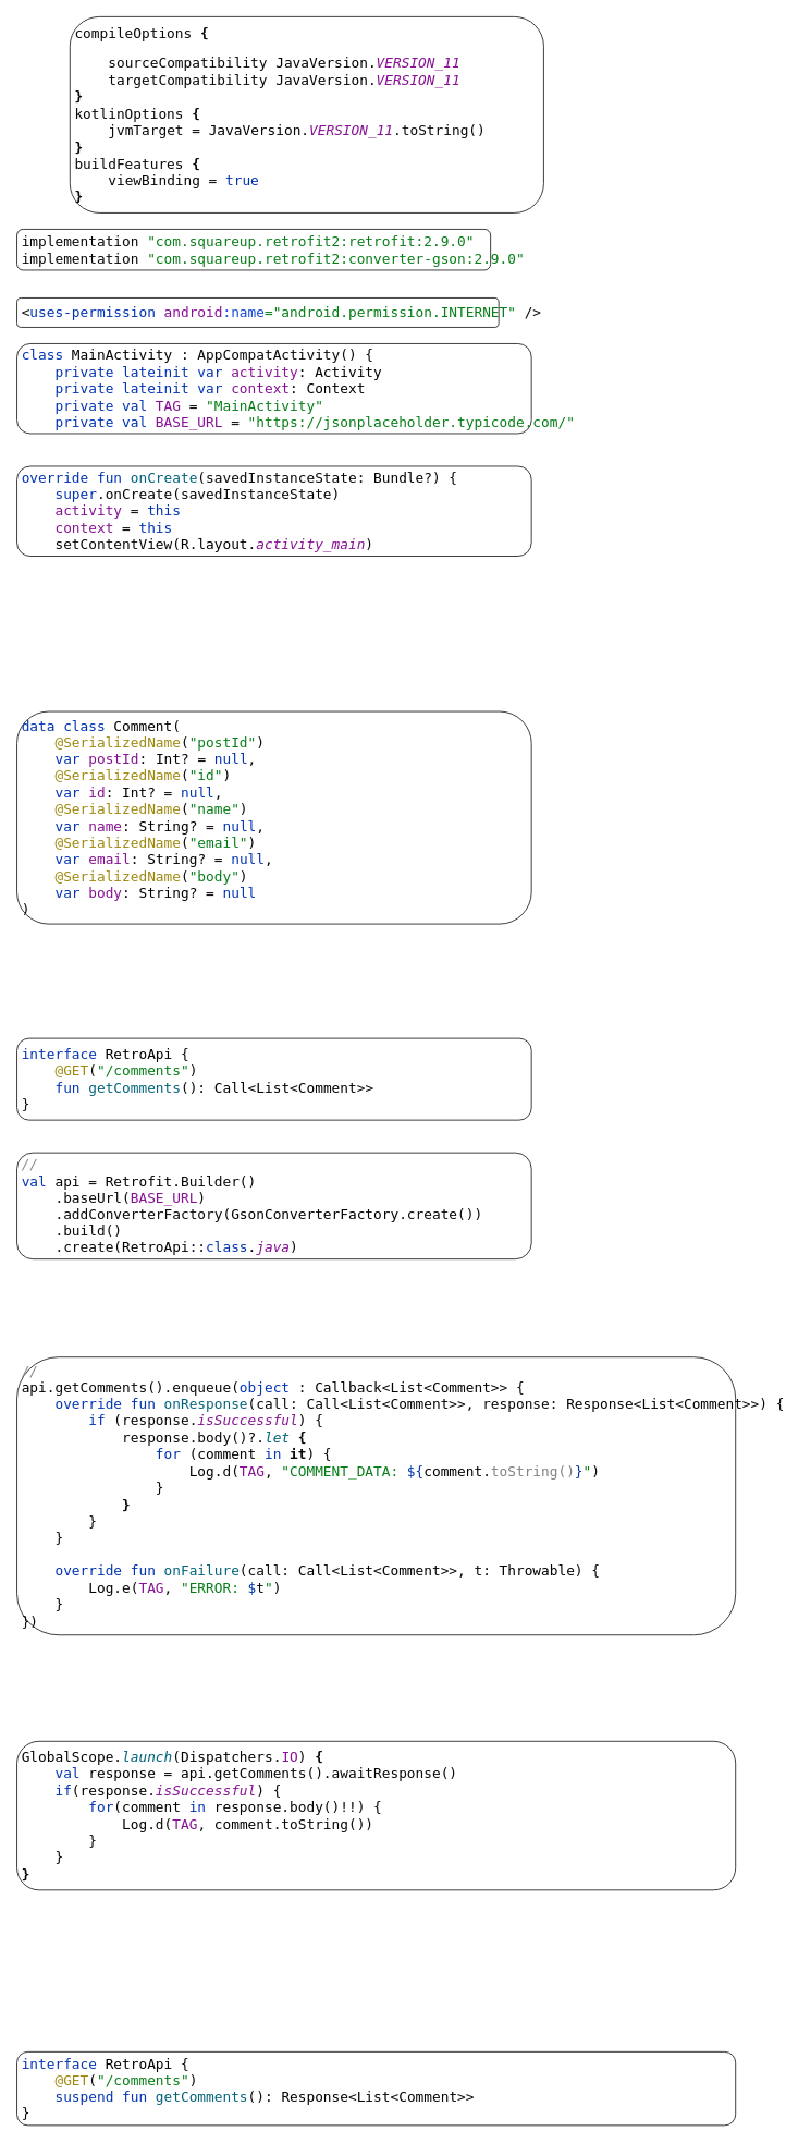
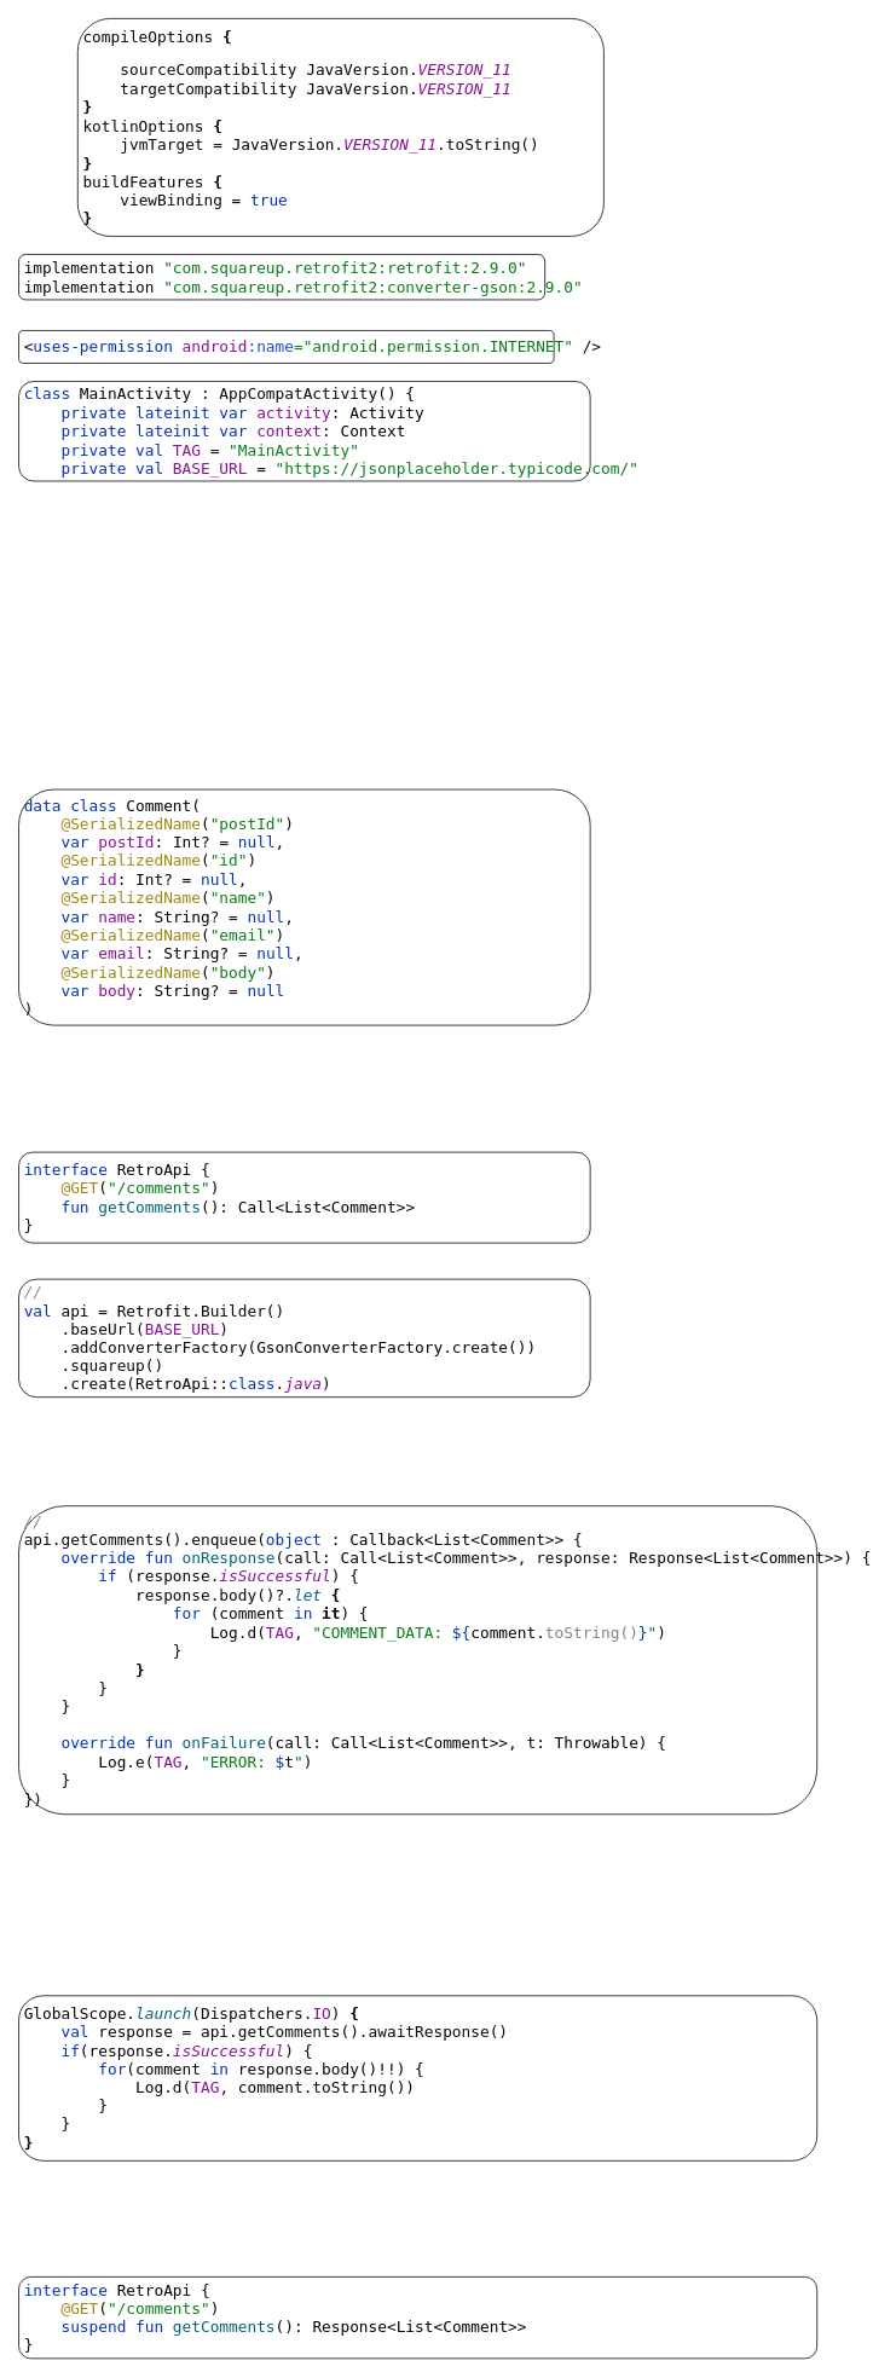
- <mxCell id="7" value="&lt;pre style=&quot;color: rgb(169, 183, 198); font-family: &amp;quot;Source Code Pro&amp;quot;, monospace; font-size: 12.8pt;&quot;&gt;&lt;pre style=&quot;color: rgb(8, 8, 8); font-family: &amp;quot;Source Code Pro&amp;quot;, monospace; font-size: 12.8pt;&quot;&gt;&lt;pre style=&quot;font-family: &amp;quot;Source Code Pro&amp;quot;, monospace; font-size: 12.8pt;&quot;&gt;&lt;span style=&quot;color: rgb(0, 51, 179);&quot;&gt;override fun &lt;/span&gt;&lt;span style=&quot;color: rgb(0, 98, 122);&quot;&gt;onCreate&lt;/span&gt;(savedInstanceState: &lt;span style=&quot;color: rgb(0, 0, 0);&quot;&gt;Bundle&lt;/span&gt;?) {&lt;br&gt;    &lt;span style=&quot;color: rgb(0, 51, 179);&quot;&gt;super&lt;/span&gt;.onCreate(savedInstanceState)&lt;br&gt;    &lt;span style=&quot;color: rgb(135, 16, 148);&quot;&gt;activity &lt;/span&gt;= &lt;span style=&quot;color: rgb(0, 51, 179);&quot;&gt;this&lt;br&gt;&lt;/span&gt;&lt;span style=&quot;color: rgb(0, 51, 179);&quot;&gt;    &lt;/span&gt;&lt;span style=&quot;color: rgb(135, 16, 148);&quot;&gt;context &lt;/span&gt;= &lt;span style=&quot;color: rgb(0, 51, 179);&quot;&gt;this&lt;br&gt;&lt;/span&gt;&lt;span style=&quot;color: rgb(0, 51, 179);&quot;&gt;    &lt;/span&gt;setContentView(&lt;span style=&quot;color: rgb(0, 0, 0);&quot;&gt;R&lt;/span&gt;.&lt;span style=&quot;color: rgb(0, 0, 0);&quot;&gt;layout&lt;/span&gt;.&lt;span style=&quot;color: rgb(135, 16, 148); font-style: italic;&quot;&gt;activity_main&lt;/span&gt;)&lt;/pre&gt;&lt;/pre&gt;&lt;/pre&gt;" style="text;html=1;strokeColor=default;fillColor=none;align=left;verticalAlign=middle;whiteSpace=wrap;rounded=1;spacingLeft=4;spacingBottom=4;spacingRight=4;spacing=2;spacingTop=4;" vertex="1" parent="1"><mxGeometry x="20" y="570" width="630" height="110" as="geometry" /></mxCell>
- <mxCell id="10" value="&lt;pre style=&quot;color: rgb(169, 183, 198); font-family: &amp;quot;Source Code Pro&amp;quot;, monospace; font-size: 12.8pt;&quot;&gt;&lt;pre style=&quot;color: rgb(8, 8, 8); font-family: &amp;quot;Source Code Pro&amp;quot;, monospace; font-size: 12.8pt;&quot;&gt;&lt;pre style=&quot;font-family: &amp;quot;Source Code Pro&amp;quot;, monospace; font-size: 12.8pt;&quot;&gt;&lt;pre style=&quot;font-family: &amp;quot;Source Code Pro&amp;quot;, monospace; font-size: 12.8pt;&quot;&gt;&lt;pre style=&quot;font-family: &amp;quot;Source Code Pro&amp;quot;, monospace; font-size: 12.8pt;&quot;&gt;&lt;pre style=&quot;font-family: &amp;quot;Source Code Pro&amp;quot;, monospace; font-size: 12.8pt;&quot;&gt;&lt;span style=&quot;color: rgb(140, 140, 140); font-style: italic;&quot;&gt;//&lt;br&gt;&lt;/span&gt;&lt;span style=&quot;color: rgb(0, 51, 179);&quot;&gt;val &lt;/span&gt;&lt;span style=&quot;color: rgb(0, 0, 0);&quot;&gt;api &lt;/span&gt;= &lt;span style=&quot;color: rgb(0, 0, 0);&quot;&gt;Retrofit&lt;/span&gt;.Builder()&lt;br&gt;    .baseUrl(&lt;span style=&quot;color: rgb(135, 16, 148);&quot;&gt;BASE_URL&lt;/span&gt;)&lt;br&gt;    .addConverterFactory(&lt;span style=&quot;color: rgb(0, 0, 0);&quot;&gt;GsonConverterFactory&lt;/span&gt;.create())&lt;br&gt;    .build()&lt;br&gt;    .create(&lt;span style=&quot;color: rgb(0, 0, 0);&quot;&gt;RetroApi&lt;/span&gt;::&lt;span style=&quot;color: rgb(0, 51, 179);&quot;&gt;class&lt;/span&gt;.&lt;span style=&quot;color: rgb(135, 16, 148); font-style: italic;&quot;&gt;java&lt;/span&gt;)&lt;/pre&gt;&lt;/pre&gt;&lt;/pre&gt;&lt;/pre&gt;&lt;/pre&gt;&lt;/pre&gt;" style="text;html=1;strokeColor=default;fillColor=none;align=left;verticalAlign=middle;whiteSpace=wrap;rounded=1;spacingLeft=4;spacingBottom=4;spacingRight=4;spacing=2;spacingTop=4;" vertex="1" parent="1"><mxGeometry x="20" y="1410" width="630" height="130" as="geometry" /></mxCell>
+ <mxCell id="10" value="&lt;pre style=&quot;color: rgb(169, 183, 198); font-family: &amp;quot;Source Code Pro&amp;quot;, monospace; font-size: 12.8pt;&quot;&gt;&lt;pre style=&quot;color: rgb(8, 8, 8); font-family: &amp;quot;Source Code Pro&amp;quot;, monospace; font-size: 12.8pt;&quot;&gt;&lt;pre style=&quot;font-family: &amp;quot;Source Code Pro&amp;quot;, monospace; font-size: 12.8pt;&quot;&gt;&lt;pre style=&quot;font-family: &amp;quot;Source Code Pro&amp;quot;, monospace; font-size: 12.8pt;&quot;&gt;&lt;pre style=&quot;font-family: &amp;quot;Source Code Pro&amp;quot;, monospace; font-size: 12.8pt;&quot;&gt;&lt;pre style=&quot;font-family: &amp;quot;Source Code Pro&amp;quot;, monospace; font-size: 12.8pt;&quot;&gt;&lt;span style=&quot;color: rgb(140, 140, 140); font-style: italic;&quot;&gt;//&lt;br&gt;&lt;/span&gt;&lt;span style=&quot;color: rgb(0, 51, 179);&quot;&gt;val &lt;/span&gt;&lt;span style=&quot;color: rgb(0, 0, 0);&quot;&gt;api &lt;/span&gt;= &lt;span style=&quot;color: rgb(0, 0, 0);&quot;&gt;Retrofit&lt;/span&gt;.Builder()&lt;br&gt;    .baseUrl(&lt;span style=&quot;color: rgb(135, 16, 148);&quot;&gt;BASE_URL&lt;/span&gt;)&lt;br&gt;    .addConverterFactory(&lt;span style=&quot;color: rgb(0, 0, 0);&quot;&gt;GsonConverterFactory&lt;/span&gt;.create())&lt;br&gt;    .squareup()&lt;br&gt;    .create(&lt;span style=&quot;color: rgb(0, 0, 0);&quot;&gt;RetroApi&lt;/span&gt;::&lt;span style=&quot;color: rgb(0, 51, 179);&quot;&gt;class&lt;/span&gt;.&lt;span style=&quot;color: rgb(135, 16, 148); font-style: italic;&quot;&gt;java&lt;/span&gt;)&lt;/pre&gt;&lt;/pre&gt;&lt;/pre&gt;&lt;/pre&gt;&lt;/pre&gt;&lt;/pre&gt;" style="text;html=1;strokeColor=default;fillColor=none;align=left;verticalAlign=middle;whiteSpace=wrap;rounded=1;spacingLeft=4;spacingBottom=4;spacingRight=4;spacing=2;spacingTop=4;" vertex="1" parent="1"><mxGeometry x="20" y="1410" width="630" height="130" as="geometry" /></mxCell>
- <mxCell id="12" value="&lt;pre style=&quot;color: rgb(169, 183, 198); font-family: &amp;quot;Source Code Pro&amp;quot;, monospace; font-size: 12.8pt;&quot;&gt;&lt;pre style=&quot;color: rgb(8, 8, 8); font-family: &amp;quot;Source Code Pro&amp;quot;, monospace; font-size: 12.8pt;&quot;&gt;&lt;pre style=&quot;font-family: &amp;quot;Source Code Pro&amp;quot;, monospace; font-size: 12.8pt;&quot;&gt;&lt;pre style=&quot;font-family: &amp;quot;Source Code Pro&amp;quot;, monospace; font-size: 12.8pt;&quot;&gt;&lt;pre style=&quot;font-family: &amp;quot;Source Code Pro&amp;quot;, monospace; font-size: 12.8pt;&quot;&gt;&lt;pre style=&quot;font-family: &amp;quot;Source Code Pro&amp;quot;, monospace; font-size: 12.8pt;&quot;&gt;&lt;pre style=&quot;font-family: &amp;quot;Source Code Pro&amp;quot;, monospace; font-size: 12.8pt;&quot;&gt;&lt;pre style=&quot;font-family: &amp;quot;Source Code Pro&amp;quot;, monospace; font-size: 12.8pt;&quot;&gt;&lt;pre style=&quot;font-family: &amp;quot;Source Code Pro&amp;quot;, monospace; font-size: 12.8pt;&quot;&gt;&lt;span style=&quot;color: rgb(0, 0, 0);&quot;&gt;GlobalScope&lt;/span&gt;.&lt;span style=&quot;color: rgb(0, 98, 122); font-style: italic;&quot;&gt;launch&lt;/span&gt;(&lt;span style=&quot;color: rgb(0, 0, 0);&quot;&gt;Dispatchers&lt;/span&gt;.&lt;span style=&quot;color: rgb(135, 16, 148);&quot;&gt;IO&lt;/span&gt;) &lt;span style=&quot;font-weight: bold;&quot;&gt;{&lt;br&gt;&lt;/span&gt;&lt;span style=&quot;font-weight: bold;&quot;&gt;    &lt;/span&gt;&lt;span style=&quot;color: rgb(0, 51, 179);&quot;&gt;val &lt;/span&gt;&lt;span style=&quot;color: rgb(0, 0, 0);&quot;&gt;response &lt;/span&gt;= &lt;span style=&quot;color: rgb(0, 0, 0);&quot;&gt;api&lt;/span&gt;.getComments().awaitResponse()&lt;br&gt;    &lt;span style=&quot;color: rgb(0, 51, 179);&quot;&gt;if&lt;/span&gt;(&lt;span style=&quot;color: rgb(0, 0, 0);&quot;&gt;response&lt;/span&gt;.&lt;span style=&quot;color: rgb(135, 16, 148); font-style: italic;&quot;&gt;isSuccessful&lt;/span&gt;) {&lt;br&gt;        &lt;span style=&quot;color: rgb(0, 51, 179);&quot;&gt;for&lt;/span&gt;(&lt;span style=&quot;color: rgb(0, 0, 0);&quot;&gt;comment &lt;/span&gt;&lt;span style=&quot;color: rgb(0, 51, 179);&quot;&gt;in &lt;/span&gt;&lt;span style=&quot;color: rgb(0, 0, 0);&quot;&gt;response&lt;/span&gt;.body()!!) {&lt;br&gt;            &lt;span style=&quot;color: rgb(0, 0, 0);&quot;&gt;Log&lt;/span&gt;.d(&lt;span style=&quot;color: rgb(135, 16, 148);&quot;&gt;TAG&lt;/span&gt;, &lt;span style=&quot;color: rgb(0, 0, 0);&quot;&gt;comment&lt;/span&gt;.toString())&lt;br&gt;        }&lt;br&gt;    }&lt;br&gt;&lt;span style=&quot;font-weight: bold;&quot;&gt;}&lt;/span&gt;&lt;/pre&gt;&lt;/pre&gt;&lt;/pre&gt;&lt;/pre&gt;&lt;/pre&gt;&lt;/pre&gt;&lt;/pre&gt;&lt;/pre&gt;&lt;/pre&gt;" style="text;html=1;strokeColor=default;fillColor=none;align=left;verticalAlign=middle;whiteSpace=wrap;rounded=1;spacingLeft=4;spacingBottom=4;spacingRight=4;spacing=2;spacingTop=4;" vertex="1" parent="1"><mxGeometry x="20" y="2130" width="880" height="182" as="geometry" /></mxCell>
+ <mxCell id="12" value="&lt;pre style=&quot;color: rgb(169, 183, 198); font-family: &amp;quot;Source Code Pro&amp;quot;, monospace; font-size: 12.8pt;&quot;&gt;&lt;pre style=&quot;color: rgb(8, 8, 8); font-family: &amp;quot;Source Code Pro&amp;quot;, monospace; font-size: 12.8pt;&quot;&gt;&lt;pre style=&quot;font-family: &amp;quot;Source Code Pro&amp;quot;, monospace; font-size: 12.8pt;&quot;&gt;&lt;pre style=&quot;font-family: &amp;quot;Source Code Pro&amp;quot;, monospace; font-size: 12.8pt;&quot;&gt;&lt;pre style=&quot;font-family: &amp;quot;Source Code Pro&amp;quot;, monospace; font-size: 12.8pt;&quot;&gt;&lt;pre style=&quot;font-family: &amp;quot;Source Code Pro&amp;quot;, monospace; font-size: 12.8pt;&quot;&gt;&lt;pre style=&quot;font-family: &amp;quot;Source Code Pro&amp;quot;, monospace; font-size: 12.8pt;&quot;&gt;&lt;pre style=&quot;font-family: &amp;quot;Source Code Pro&amp;quot;, monospace; font-size: 12.8pt;&quot;&gt;&lt;pre style=&quot;font-family: &amp;quot;Source Code Pro&amp;quot;, monospace; font-size: 12.8pt;&quot;&gt;&lt;span style=&quot;color: rgb(0, 0, 0);&quot;&gt;GlobalScope&lt;/span&gt;.&lt;span style=&quot;color: rgb(0, 98, 122); font-style: italic;&quot;&gt;launch&lt;/span&gt;(&lt;span style=&quot;color: rgb(0, 0, 0);&quot;&gt;Dispatchers&lt;/span&gt;.&lt;span style=&quot;color: rgb(135, 16, 148);&quot;&gt;IO&lt;/span&gt;) &lt;span style=&quot;font-weight: bold;&quot;&gt;{&lt;br&gt;&lt;/span&gt;&lt;span style=&quot;font-weight: bold;&quot;&gt;    &lt;/span&gt;&lt;span style=&quot;color: rgb(0, 51, 179);&quot;&gt;val &lt;/span&gt;&lt;span style=&quot;color: rgb(0, 0, 0);&quot;&gt;response &lt;/span&gt;= &lt;span style=&quot;color: rgb(0, 0, 0);&quot;&gt;api&lt;/span&gt;.getComments().awaitResponse()&lt;br&gt;    &lt;span style=&quot;color: rgb(0, 51, 179);&quot;&gt;if&lt;/span&gt;(&lt;span style=&quot;color: rgb(0, 0, 0);&quot;&gt;response&lt;/span&gt;.&lt;span style=&quot;color: rgb(135, 16, 148); font-style: italic;&quot;&gt;isSuccessful&lt;/span&gt;) {&lt;br&gt;        &lt;span style=&quot;color: rgb(0, 51, 179);&quot;&gt;for&lt;/span&gt;(&lt;span style=&quot;color: rgb(0, 0, 0);&quot;&gt;comment &lt;/span&gt;&lt;span style=&quot;color: rgb(0, 51, 179);&quot;&gt;in &lt;/span&gt;&lt;span style=&quot;color: rgb(0, 0, 0);&quot;&gt;response&lt;/span&gt;.body()!!) {&lt;br&gt;            &lt;span style=&quot;color: rgb(0, 0, 0);&quot;&gt;Log&lt;/span&gt;.d(&lt;span style=&quot;color: rgb(135, 16, 148);&quot;&gt;TAG&lt;/span&gt;, &lt;span style=&quot;color: rgb(0, 0, 0);&quot;&gt;comment&lt;/span&gt;.toString())&lt;br&gt;        }&lt;br&gt;    }&lt;br&gt;&lt;span style=&quot;font-weight: bold;&quot;&gt;}&lt;/span&gt;&lt;/pre&gt;&lt;/pre&gt;&lt;/pre&gt;&lt;/pre&gt;&lt;/pre&gt;&lt;/pre&gt;&lt;/pre&gt;&lt;/pre&gt;&lt;/pre&gt;" style="text;html=1;strokeColor=default;fillColor=none;align=left;verticalAlign=middle;whiteSpace=wrap;rounded=1;spacingLeft=4;spacingBottom=4;spacingRight=4;spacing=2;spacingTop=4;" vertex="1" parent="1"><mxGeometry x="20" y="2200" width="880" height="182" as="geometry" /></mxCell>
